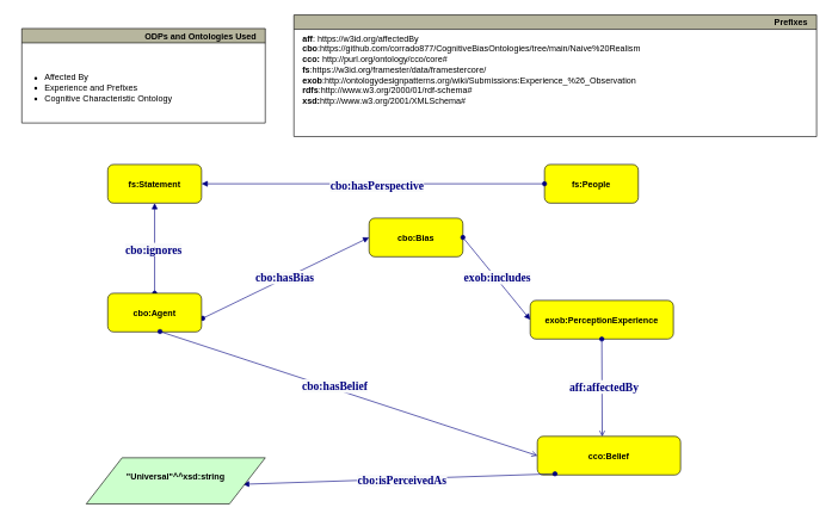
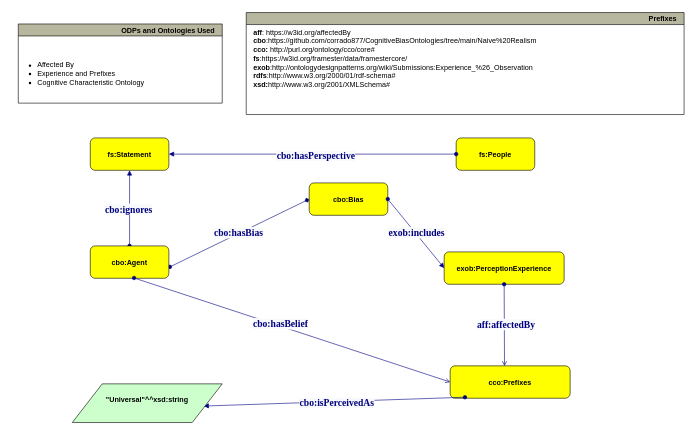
- <mxCell id="8" value="" style="graphMlID=e0;rounded=0;endArrow=block;strokeColor=#000080;strokeWidth=1.0;startArrow=oval;startFill=1;endFill=1;exitX=1.013;exitY=0.648;exitDx=0;exitDy=0;exitPerimeter=0;entryX=0;entryY=0.5;entryDx=0;entryDy=0;" edge="1" parent="1" source="10" target="17"><mxGeometry relative="1" as="geometry"><mxPoint x="568.03" y="344" as="sourcePoint" /><mxPoint x="700" y="439" as="targetPoint" /></mxGeometry></mxCell>
+ <mxCell id="8" value="" style="graphMlID=e0;rounded=0;endArrow=diamond;strokeColor=#000080;strokeWidth=1.0;startArrow=oval;startFill=1;endFill=1;exitX=1.013;exitY=0.648;exitDx=0;exitDy=0;exitPerimeter=0;entryX=0;entryY=0.5;entryDx=0;entryDy=0;" edge="1" parent="1" source="10" target="17"><mxGeometry relative="1" as="geometry"><mxPoint x="568.03" y="344" as="sourcePoint" /><mxPoint x="700" y="439" as="targetPoint" /></mxGeometry></mxCell>
- <mxCell id="23" value="cco:Belief" style="graphMlID=n4;shape=rect;rounded=1;arcsize=30;fillColor=#ffff00;strokeColor=#000000;strokeWidth=1.0;fontStyle=1" vertex="1" parent="1"><mxGeometry x="750" y="609" width="200" height="54" as="geometry" /></mxCell>
+ <mxCell id="23" value="cco:Prefixes" style="graphMlID=n4;shape=rect;rounded=1;arcsize=30;fillColor=#ffff00;strokeColor=#000000;strokeWidth=1.0;fontStyle=1" vertex="1" parent="1"><mxGeometry x="750" y="609" width="200" height="54" as="geometry" /></mxCell>
